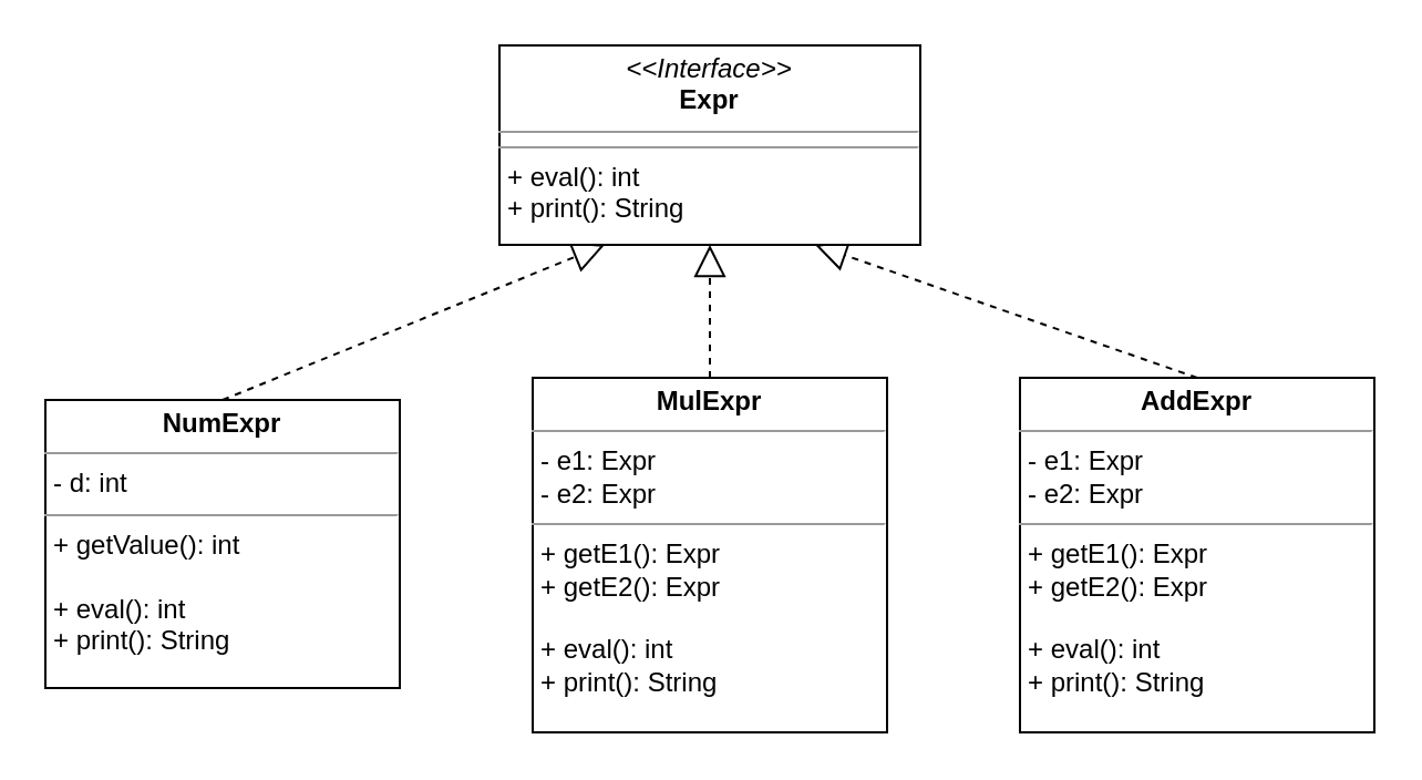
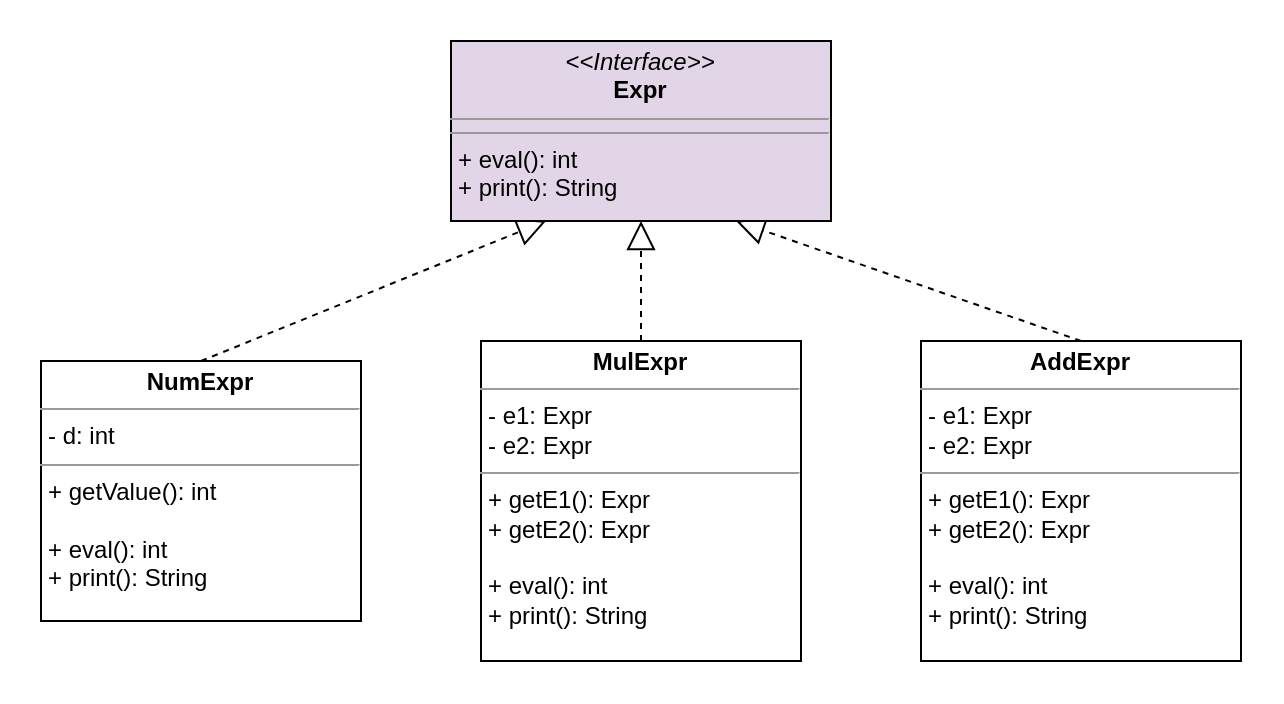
- <mxCell id="8" value="&lt;p style=&quot;margin:0px;margin-top:4px;text-align:center;&quot;&gt;&lt;i&gt;&amp;lt;&amp;lt;Interface&amp;gt;&amp;gt;&lt;/i&gt;&lt;br&gt;&lt;b&gt;Expr&lt;/b&gt;&lt;/p&gt;&lt;hr size=&quot;1&quot;&gt;&lt;hr size=&quot;1&quot;&gt;&lt;p style=&quot;margin:0px;margin-left:4px;&quot;&gt;+ eval(): int&lt;/p&gt;&lt;p style=&quot;margin:0px;margin-left:4px;&quot;&gt;+ print(): String&lt;br&gt;&lt;/p&gt;" style="verticalAlign=top;align=left;overflow=fill;fontSize=12;fontFamily=Helvetica;html=1;" parent="1" vertex="1"><mxGeometry x="225" y="20" width="190" height="90" as="geometry" /></mxCell>
+ <mxCell id="8" value="&lt;p style=&quot;margin:0px;margin-top:4px;text-align:center;&quot;&gt;&lt;i&gt;&amp;lt;&amp;lt;Interface&amp;gt;&amp;gt;&lt;/i&gt;&lt;br&gt;&lt;b&gt;Expr&lt;/b&gt;&lt;/p&gt;&lt;hr size=&quot;1&quot;&gt;&lt;hr size=&quot;1&quot;&gt;&lt;p style=&quot;margin:0px;margin-left:4px;&quot;&gt;+ eval(): int&lt;/p&gt;&lt;p style=&quot;margin:0px;margin-left:4px;&quot;&gt;+ print(): String&lt;br&gt;&lt;/p&gt;" style="verticalAlign=top;align=left;overflow=fill;fontSize=12;fontFamily=Helvetica;html=1;fillColor=#e1d5e7;" parent="1" vertex="1"><mxGeometry x="225" y="20" width="190" height="90" as="geometry" /></mxCell>
